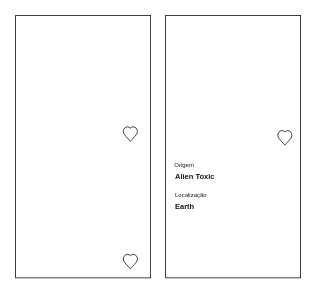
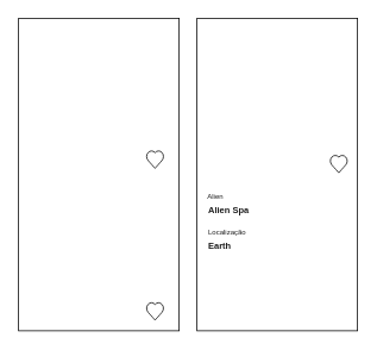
- <mxCell id="10" value="Origem" style="text;html=1;strokeColor=none;fillColor=none;align=left;verticalAlign=middle;whiteSpace=wrap;rounded=0;fontStyle=0;fontSize=8;fontColor=#1A1A1A;" parent="1" vertex="1"><mxGeometry x="230" y="210" width="158" height="20" as="geometry" /></mxCell>
+ <mxCell id="10" value="Alien" style="text;html=1;strokeColor=none;fillColor=none;align=left;verticalAlign=middle;whiteSpace=wrap;rounded=0;fontStyle=0;fontSize=8;fontColor=#1A1A1A;" parent="1" vertex="1"><mxGeometry x="230" y="210" width="158" height="20" as="geometry" /></mxCell>
- <mxCell id="11" value="Alien Toxic" style="text;html=1;strokeColor=none;fillColor=none;align=left;verticalAlign=middle;whiteSpace=wrap;rounded=0;fontStyle=1;fontSize=10;fontColor=#1A1A1A;" parent="1" vertex="1"><mxGeometry x="231" y="225" width="158" height="20" as="geometry" /></mxCell>
+ <mxCell id="11" value="Alien Spa" style="text;html=1;strokeColor=none;fillColor=none;align=left;verticalAlign=middle;whiteSpace=wrap;rounded=0;fontStyle=1;fontSize=10;fontColor=#1A1A1A;" parent="1" vertex="1"><mxGeometry x="231" y="225" width="158" height="20" as="geometry" /></mxCell>
